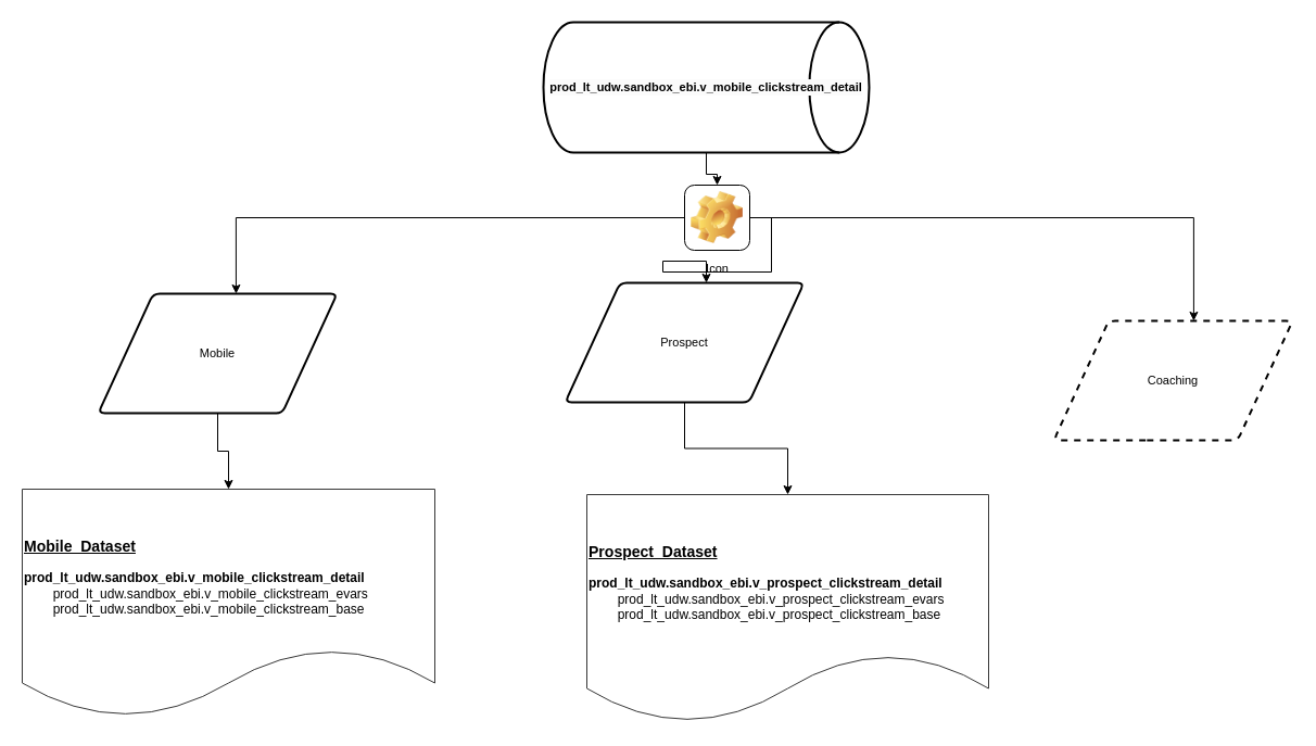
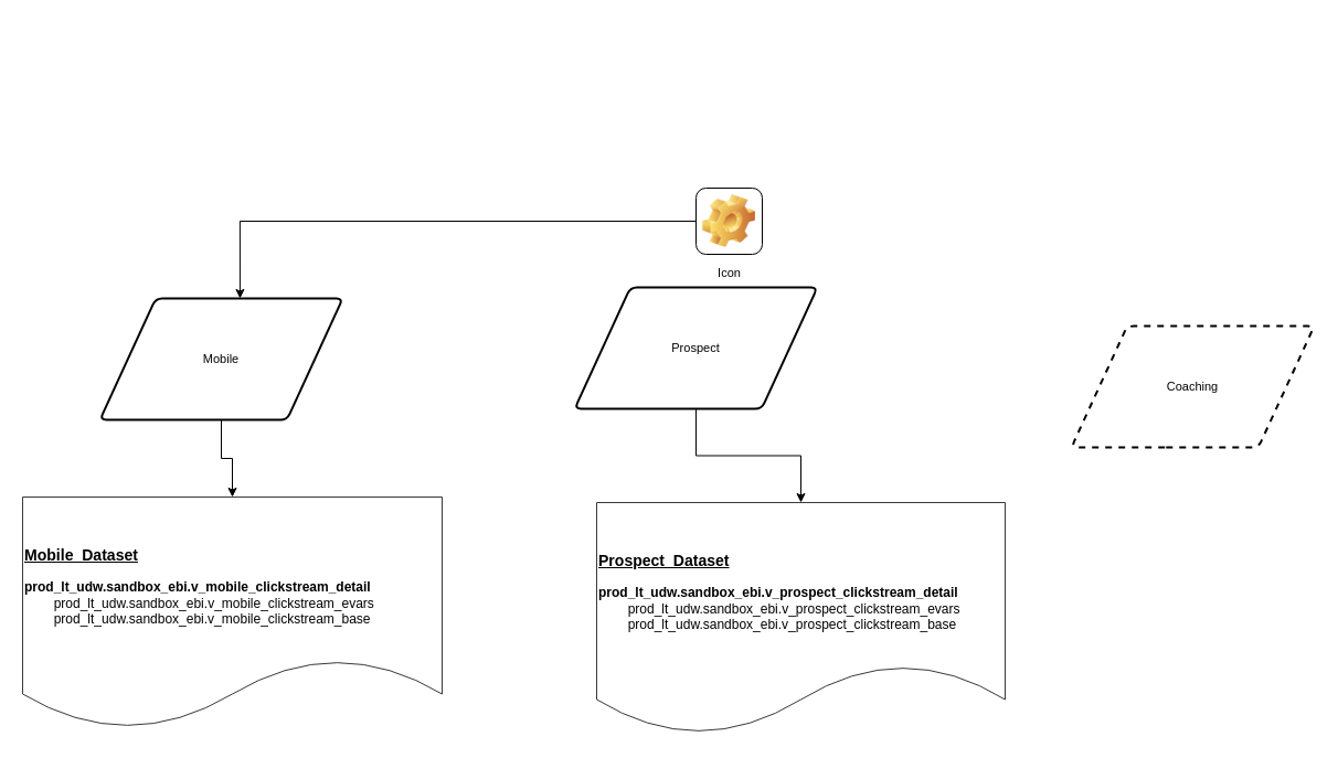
- <mxCell id="6" value="&lt;meta charset=&quot;utf-8&quot;&gt;&lt;pre style=&quot;border-color: var(--border-color); color: rgb(0, 0, 0); font-size: 12px; font-style: normal; font-variant-ligatures: normal; font-variant-caps: normal; font-weight: 400; letter-spacing: normal; orphans: 2; text-align: left; text-indent: 0px; text-transform: none; widows: 2; word-spacing: 0px; -webkit-text-stroke-width: 0px; background-color: rgb(251, 251, 251); text-decoration-thickness: initial; text-decoration-style: initial; text-decoration-color: initial;&quot;&gt;&lt;b style=&quot;border-color: var(--border-color);&quot;&gt;&lt;font style=&quot;border-color: var(--border-color); font-size: 11px;&quot; face=&quot;Helvetica&quot;&gt;prod_lt_udw.sandbox_ebi.v_mobile_clickstream_detail&lt;/font&gt;&lt;/b&gt;&lt;/pre&gt;" style="strokeWidth=2;html=1;shape=mxgraph.flowchart.direct_data;labelBackgroundColor=none;fontFamily=Helvetica;fontSize=11;whiteSpace=wrap;" vertex="1" parent="1"><mxGeometry x="500" y="20" width="300" height="120" as="geometry" /></mxCell>
- <mxCell id="5" value="" style="edgeStyle=orthogonalEdgeStyle;rounded=0;orthogonalLoop=1;jettySize=auto;html=1;fontFamily=Helvetica;fontSize=11;" edge="1" parent="1" source="6" target="10"><mxGeometry relative="1" as="geometry" /></mxCell>
- <mxCell id="8" style="edgeStyle=orthogonalEdgeStyle;rounded=0;orthogonalLoop=1;jettySize=auto;html=1;fontFamily=Helvetica;fontSize=11;entryX=0.586;entryY=0;entryDx=0;entryDy=0;entryPerimeter=0;" edge="1" parent="1" source="10" target="11"><mxGeometry relative="1" as="geometry"><mxPoint x="910" y="260" as="targetPoint" /></mxGeometry></mxCell>
- <mxCell id="9" style="edgeStyle=orthogonalEdgeStyle;rounded=0;orthogonalLoop=1;jettySize=auto;html=1;exitX=1;exitY=0.5;exitDx=0;exitDy=0;entryX=0.591;entryY=0;entryDx=0;entryDy=0;entryPerimeter=0;fontFamily=Helvetica;fontSize=11;" edge="1" parent="1" source="10" target="13"><mxGeometry relative="1" as="geometry" /></mxCell>
